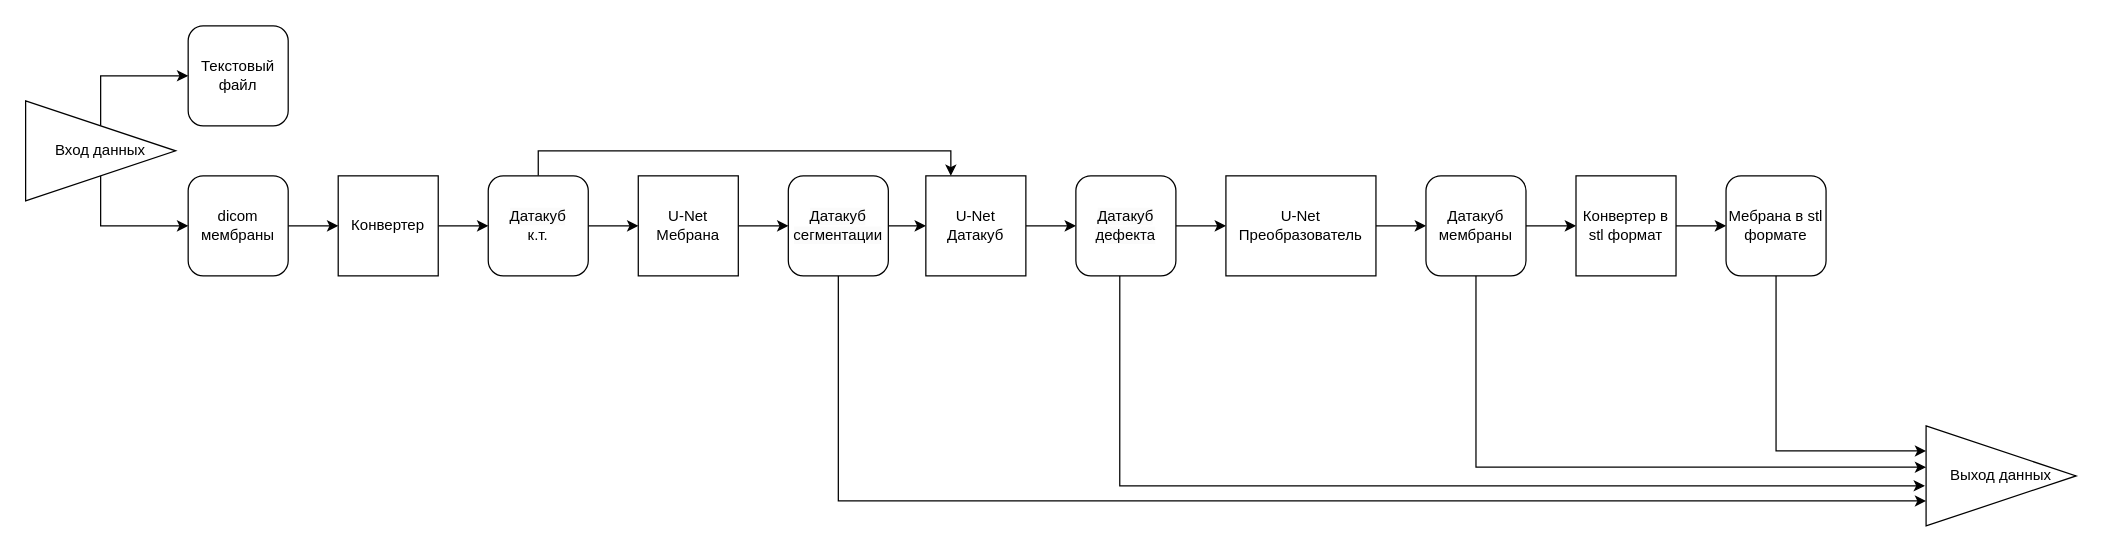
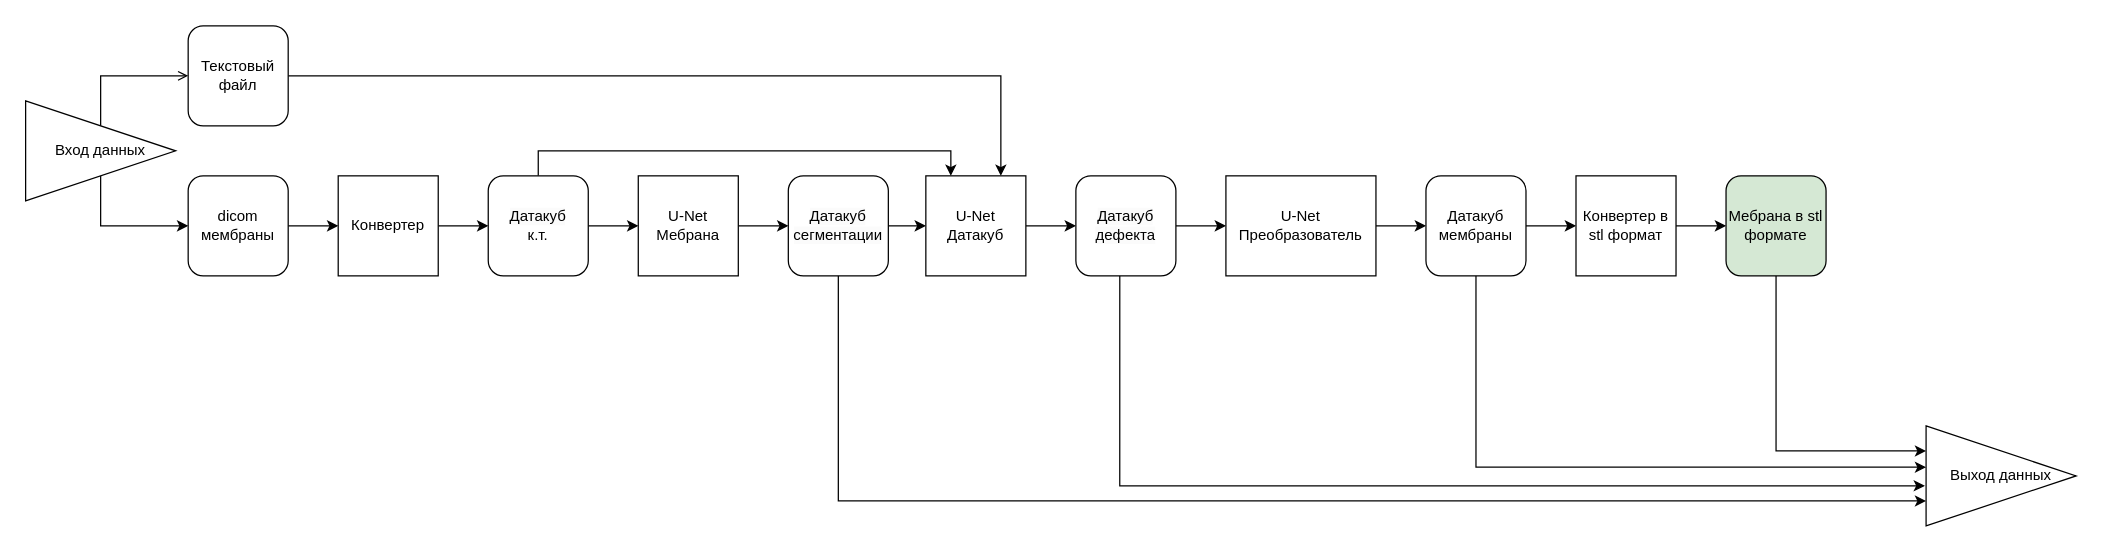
- <mxCell id="25" style="edgeStyle=orthogonalEdgeStyle;rounded=0;orthogonalLoop=1;jettySize=auto;html=1;exitX=0.5;exitY=0;exitDx=0;exitDy=0;entryX=0;entryY=0.5;entryDx=0;entryDy=0;" parent="1" source="26" target="22" edge="1"><mxGeometry relative="1" as="geometry"><Array as="points"><mxPoint x="80" y="60" /></Array></mxGeometry></mxCell>
+ <mxCell id="25" style="edgeStyle=orthogonalEdgeStyle;rounded=0;orthogonalLoop=1;jettySize=auto;html=1;exitX=0.5;exitY=0;exitDx=0;exitDy=0;entryX=0;entryY=0.5;entryDx=0;entryDy=0;endArrow=open;" parent="1" source="26" target="22" edge="1"><mxGeometry relative="1" as="geometry"><Array as="points"><mxPoint x="80" y="60" /></Array></mxGeometry></mxCell>
+ <mxCell id="10" style="edgeStyle=orthogonalEdgeStyle;rounded=0;orthogonalLoop=1;jettySize=auto;html=1;exitX=1;exitY=0.5;exitDx=0;exitDy=0;entryX=0.75;entryY=0;entryDx=0;entryDy=0;" parent="1" source="22" target="9" edge="1"><mxGeometry relative="1" as="geometry"><mxPoint x="350" y="-60" as="sourcePoint" /></mxGeometry></mxCell>
- <mxCell id="33" value="Мебрана в stl формате" style="rounded=1;whiteSpace=wrap;html=1;" vertex="1" parent="1"><mxGeometry x="1380" y="140" width="80" height="80" as="geometry" /></mxCell>
+ <mxCell id="33" value="Мебрана в stl формате" style="rounded=1;whiteSpace=wrap;html=1;fillColor=#d5e8d4;" vertex="1" parent="1"><mxGeometry x="1380" y="140" width="80" height="80" as="geometry" /></mxCell>
